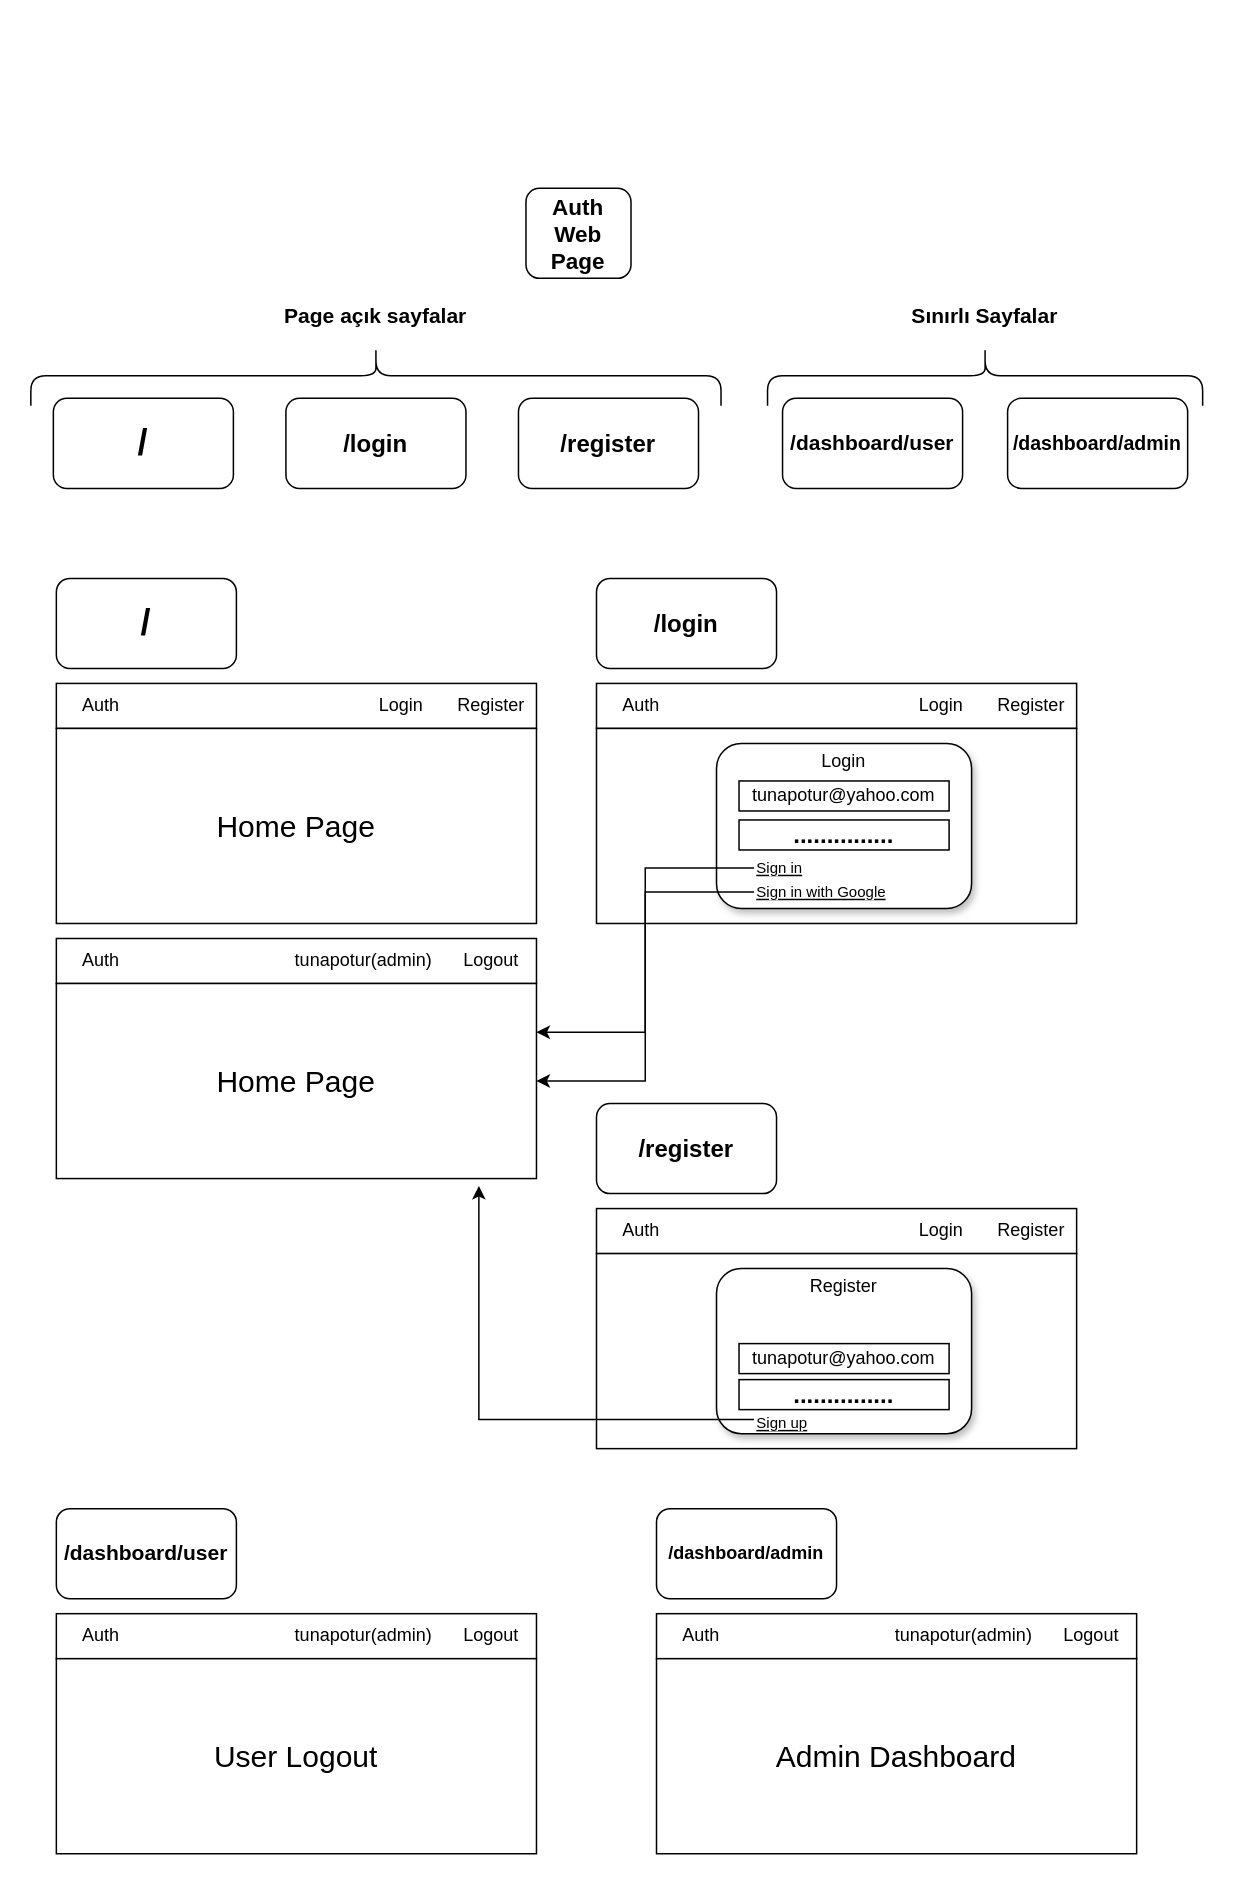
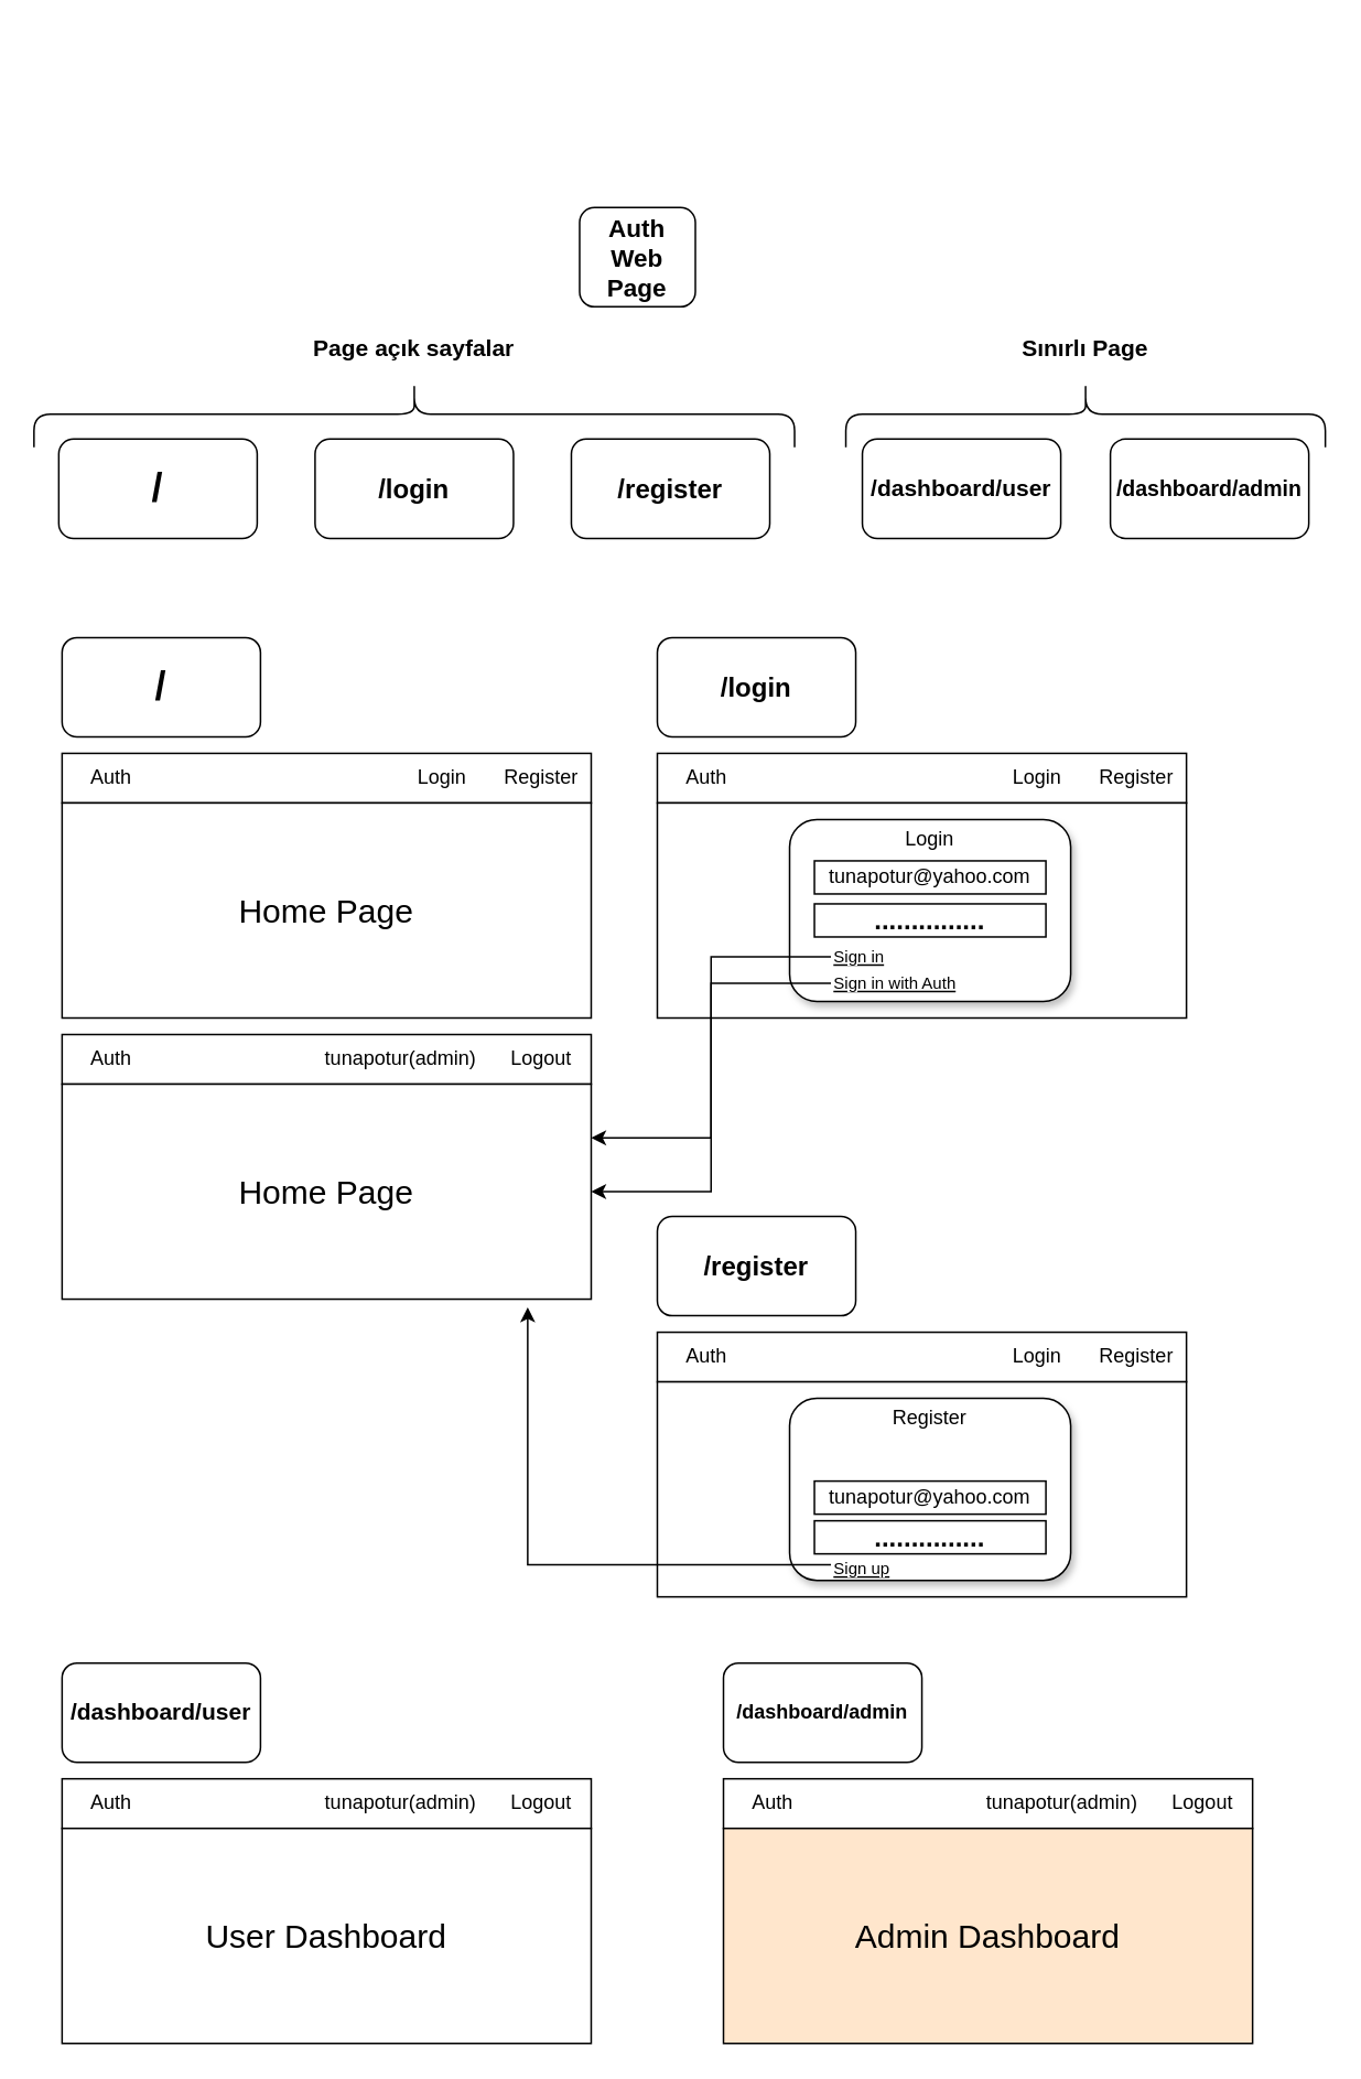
- <mxCell id="15" value="Sınırlı Sayfalar" style="text;html=1;strokeColor=none;fillColor=none;align=center;verticalAlign=middle;whiteSpace=wrap;rounded=0;fontStyle=1;fontSize=14;" vertex="1" parent="1"><mxGeometry x="570" y="195" width="172" height="30" as="geometry" /></mxCell>
+ <mxCell id="15" value="Sınırlı Page" style="text;html=1;strokeColor=none;fillColor=none;align=center;verticalAlign=middle;whiteSpace=wrap;rounded=0;fontStyle=1;fontSize=14;" vertex="1" parent="1"><mxGeometry x="570" y="195" width="172" height="30" as="geometry" /></mxCell>
- <mxCell id="43" value="Sign in with Google" style="text;html=1;strokeColor=none;fillColor=none;align=left;verticalAlign=middle;whiteSpace=wrap;rounded=0;fontSize=10;fontStyle=4" vertex="1" parent="37"><mxGeometry x="25" y="94" width="99" height="10" as="geometry" /></mxCell>
+ <mxCell id="43" value="Sign in with Auth" style="text;html=1;strokeColor=none;fillColor=none;align=left;verticalAlign=middle;whiteSpace=wrap;rounded=0;fontSize=10;fontStyle=4" vertex="1" parent="37"><mxGeometry x="25" y="94" width="99" height="10" as="geometry" /></mxCell>
- <mxCell id="64" value="&lt;font style=&quot;font-size: 20px;&quot;&gt;User Logout&lt;/font&gt;" style="rounded=0;whiteSpace=wrap;html=1;" vertex="1" parent="59"><mxGeometry y="30" width="320" height="130" as="geometry" /></mxCell>
+ <mxCell id="64" value="&lt;font style=&quot;font-size: 20px;&quot;&gt;User Dashboard&lt;/font&gt;" style="rounded=0;whiteSpace=wrap;html=1;" vertex="1" parent="59"><mxGeometry y="30" width="320" height="130" as="geometry" /></mxCell>
- <mxCell id="72" value="&lt;font style=&quot;font-size: 20px;&quot;&gt;Admin Dashboard&lt;/font&gt;" style="rounded=0;whiteSpace=wrap;html=1;" vertex="1" parent="67"><mxGeometry y="30" width="320" height="130" as="geometry" /></mxCell>
+ <mxCell id="72" value="&lt;font style=&quot;font-size: 20px;&quot;&gt;Admin Dashboard&lt;/font&gt;" style="rounded=0;whiteSpace=wrap;html=1;fillColor=#ffe6cc;" vertex="1" parent="67"><mxGeometry y="30" width="320" height="130" as="geometry" /></mxCell>
